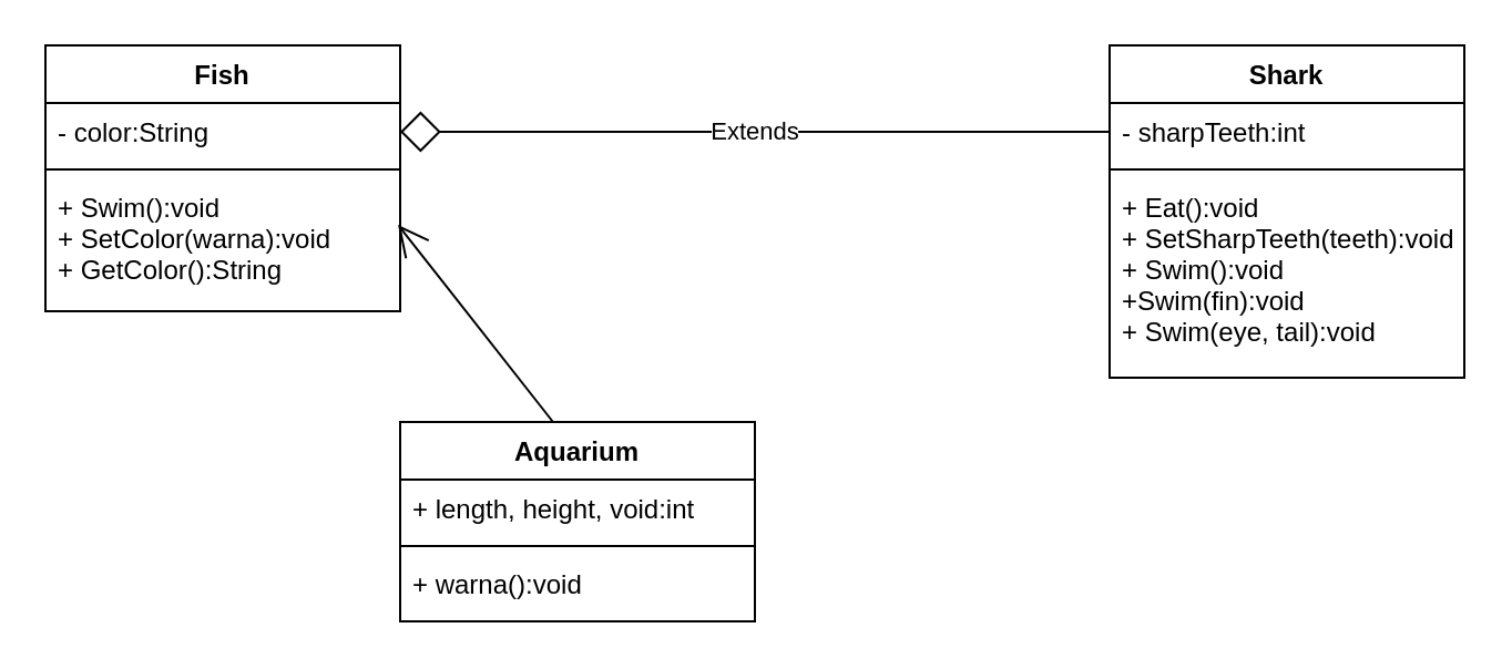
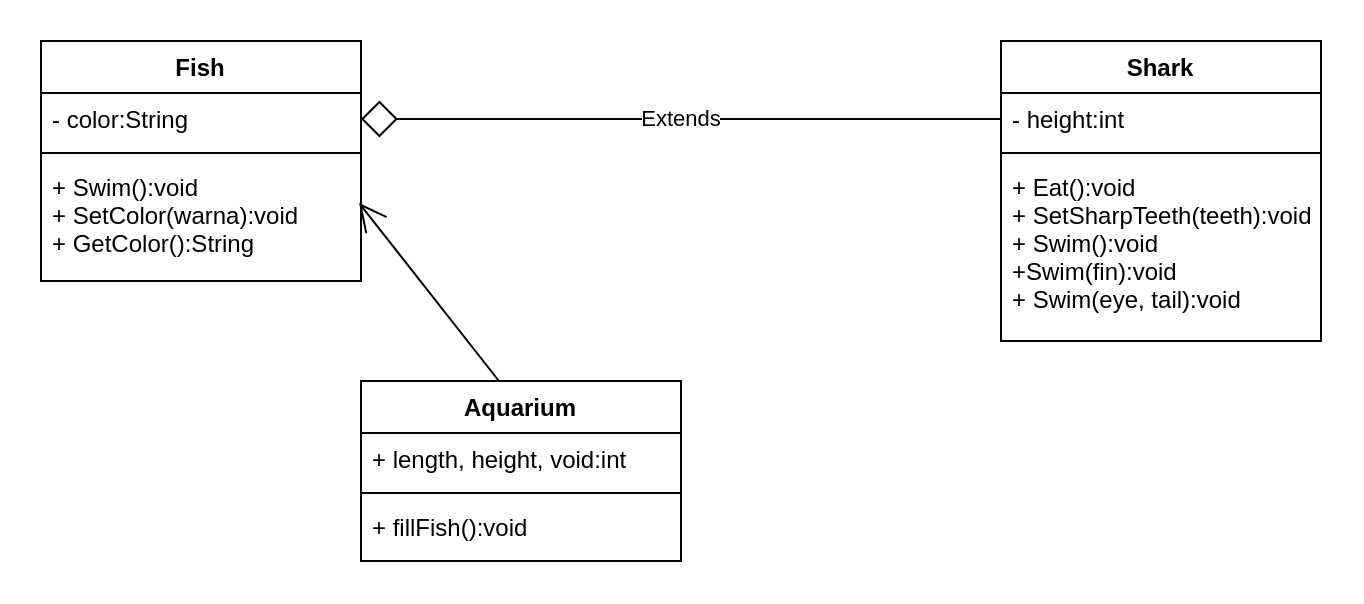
- <mxCell id="3" value="- sharpTeeth:int" style="text;strokeColor=none;fillColor=none;align=left;verticalAlign=top;spacingLeft=4;spacingRight=4;overflow=hidden;rotatable=0;points=[[0,0.5],[1,0.5]];portConstraint=eastwest;" parent="2" vertex="1"><mxGeometry y="26" width="160" height="26" as="geometry" /></mxCell>
+ <mxCell id="3" value="- height:int" style="text;strokeColor=none;fillColor=none;align=left;verticalAlign=top;spacingLeft=4;spacingRight=4;overflow=hidden;rotatable=0;points=[[0,0.5],[1,0.5]];portConstraint=eastwest;" parent="2" vertex="1"><mxGeometry y="26" width="160" height="26" as="geometry" /></mxCell>
- <mxCell id="15" value="+ warna():void" style="text;strokeColor=none;fillColor=none;align=left;verticalAlign=top;spacingLeft=4;spacingRight=4;overflow=hidden;rotatable=0;points=[[0,0.5],[1,0.5]];portConstraint=eastwest;" parent="12" vertex="1"><mxGeometry y="60" width="160" height="30" as="geometry" /></mxCell>
+ <mxCell id="15" value="+ fillFish():void" style="text;strokeColor=none;fillColor=none;align=left;verticalAlign=top;spacingLeft=4;spacingRight=4;overflow=hidden;rotatable=0;points=[[0,0.5],[1,0.5]];portConstraint=eastwest;" parent="12" vertex="1"><mxGeometry y="60" width="160" height="30" as="geometry" /></mxCell>
